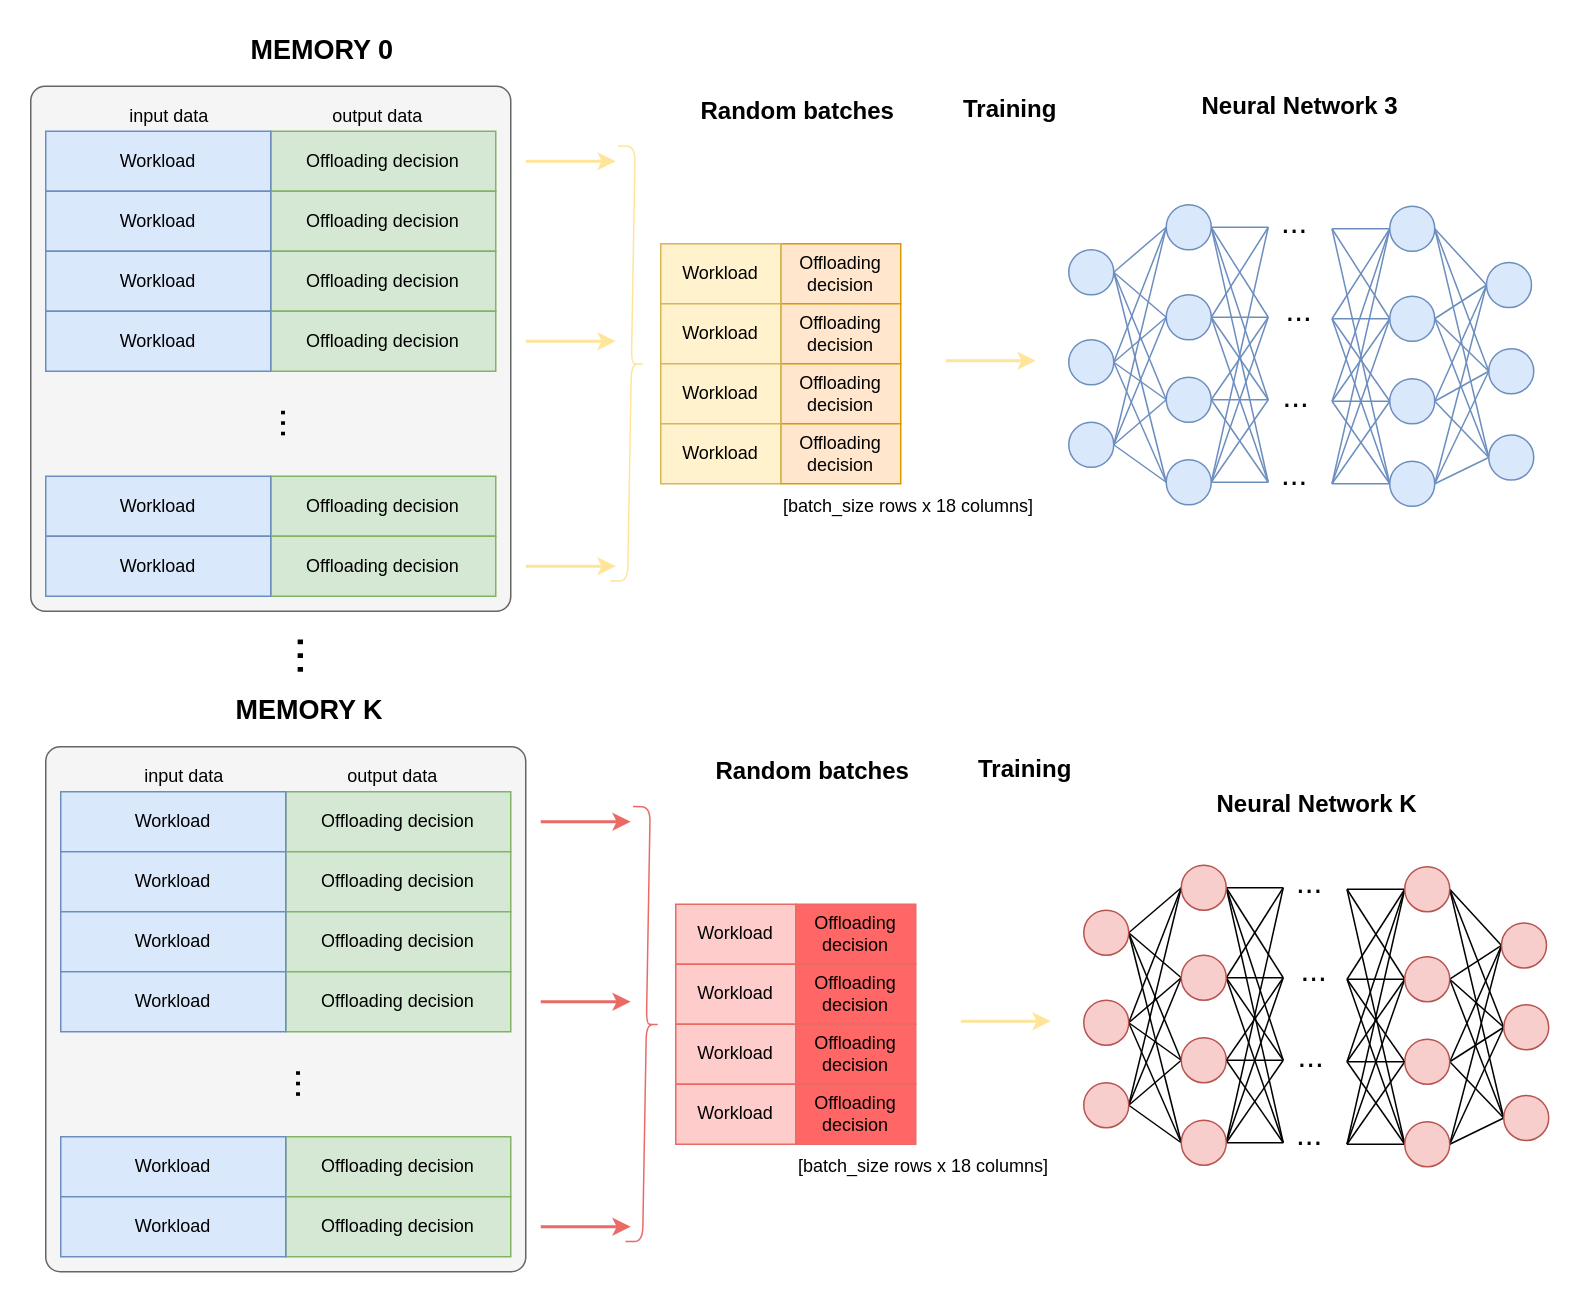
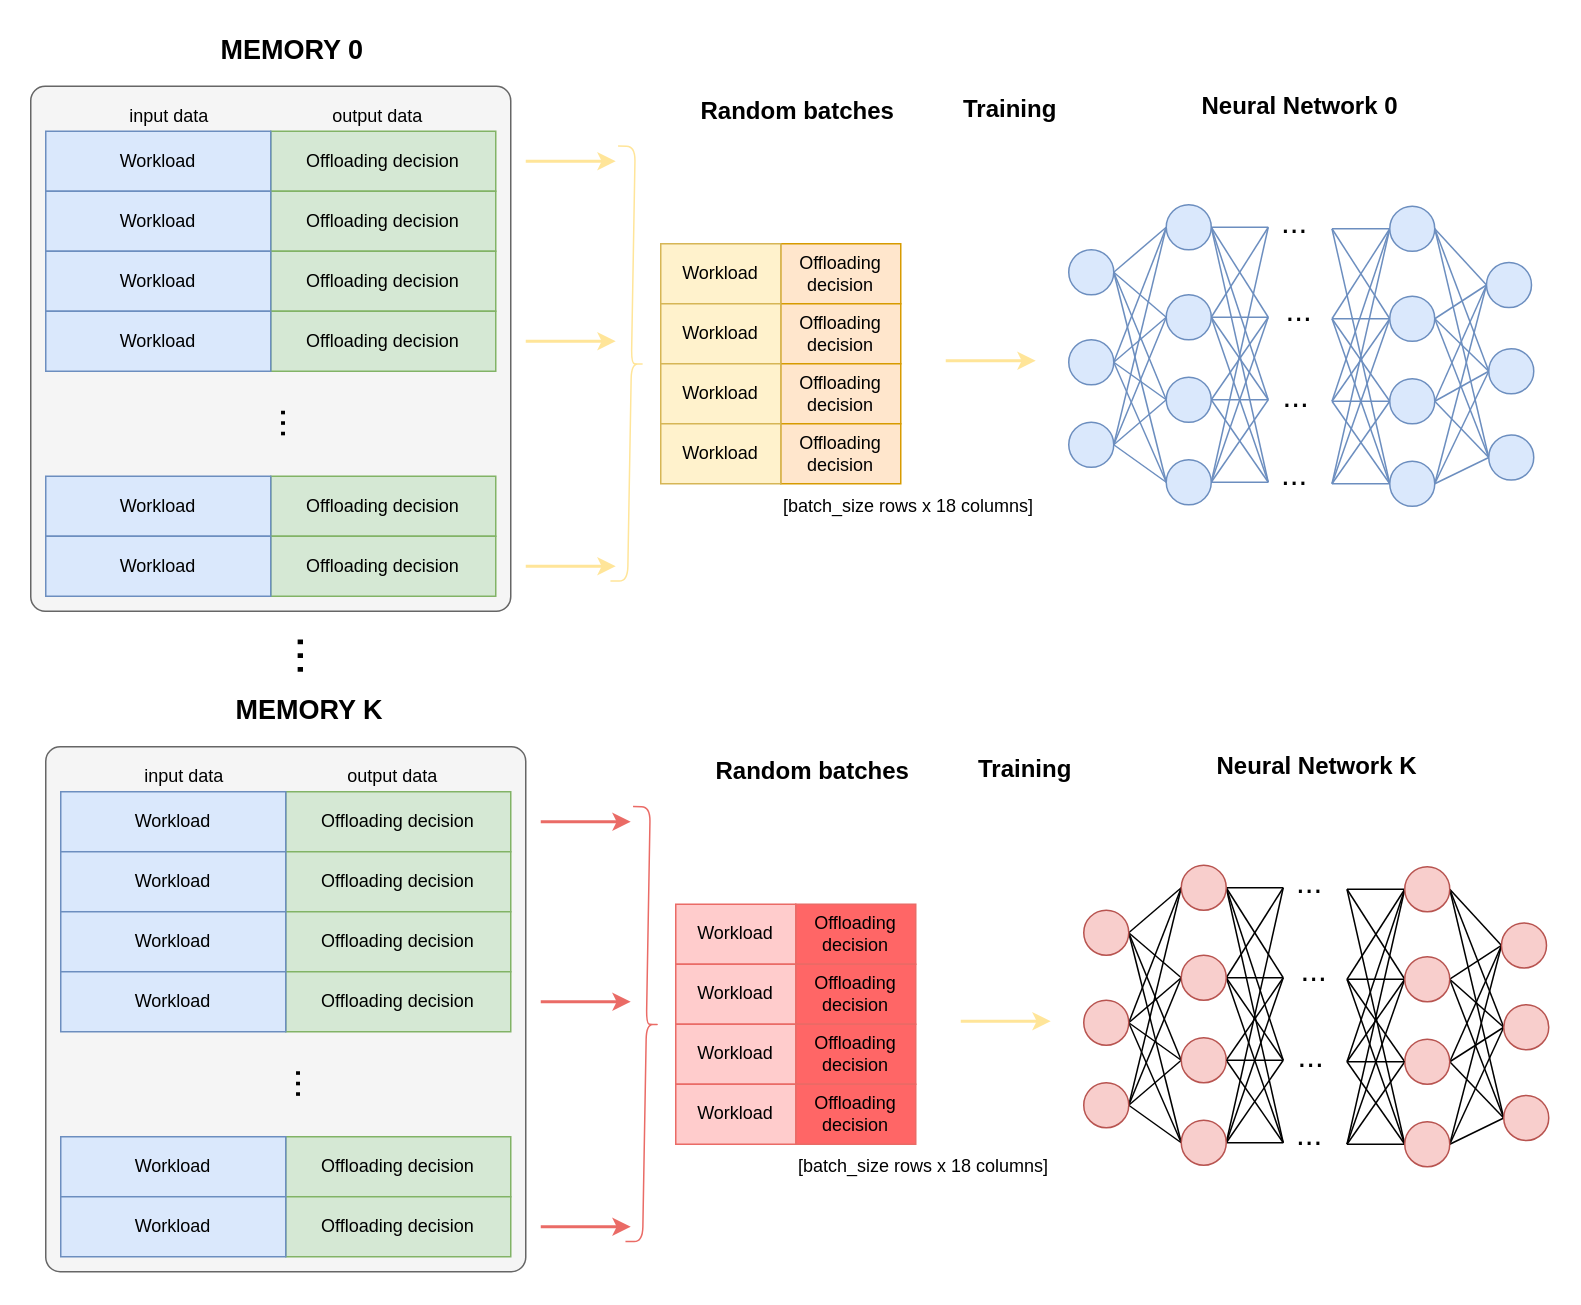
- <mxCell id="5" value="&lt;b&gt;&lt;font style=&quot;font-size: 18px&quot;&gt;MEMORY 0&lt;/font&gt;&lt;/b&gt;" style="text;html=1;resizable=0;points=[];autosize=1;align=left;verticalAlign=top;spacingTop=-4;fontColor=#000000;" vertex="1" parent="1"><mxGeometry x="165" y="20" width="110" height="20" as="geometry" /></mxCell>
+ <mxCell id="5" value="&lt;b&gt;&lt;font style=&quot;font-size: 18px&quot;&gt;MEMORY 0&lt;/font&gt;&lt;/b&gt;" style="text;html=1;resizable=0;points=[];autosize=1;align=left;verticalAlign=top;spacingTop=-4;fontColor=#000000;" vertex="1" parent="1"><mxGeometry x="145" y="20" width="110" height="20" as="geometry" /></mxCell>
- <mxCell id="105" value="&lt;font style=&quot;font-size: 16px&quot;&gt;&lt;b&gt;Neural Network 3&lt;/b&gt;&lt;/font&gt;" style="text;html=1;resizable=0;points=[];autosize=1;align=left;verticalAlign=top;spacingTop=-4;fontColor=#000000;" vertex="1" parent="1"><mxGeometry x="799" y="58" width="150" height="20" as="geometry" /></mxCell>
+ <mxCell id="105" value="&lt;font style=&quot;font-size: 16px&quot;&gt;&lt;b&gt;Neural Network 0&lt;/b&gt;&lt;/font&gt;" style="text;html=1;resizable=0;points=[];autosize=1;align=left;verticalAlign=top;spacingTop=-4;fontColor=#000000;" vertex="1" parent="1"><mxGeometry x="799" y="58" width="150" height="20" as="geometry" /></mxCell>
- <mxCell id="212" value="&lt;font style=&quot;font-size: 16px&quot;&gt;&lt;b&gt;Neural Network K&lt;/b&gt;&lt;/font&gt;" style="text;html=1;resizable=0;points=[];autosize=1;align=left;verticalAlign=top;spacingTop=-4;fontColor=#000000;" vertex="1" parent="1"><mxGeometry x="809" y="523.333" width="150" height="20" as="geometry" /></mxCell>
+ <mxCell id="212" value="&lt;font style=&quot;font-size: 16px&quot;&gt;&lt;b&gt;Neural Network K&lt;/b&gt;&lt;/font&gt;" style="text;html=1;resizable=0;points=[];autosize=1;align=left;verticalAlign=top;spacingTop=-4;fontColor=#000000;" vertex="1" parent="1"><mxGeometry x="809" y="498.333" width="150" height="20" as="geometry" /></mxCell>
